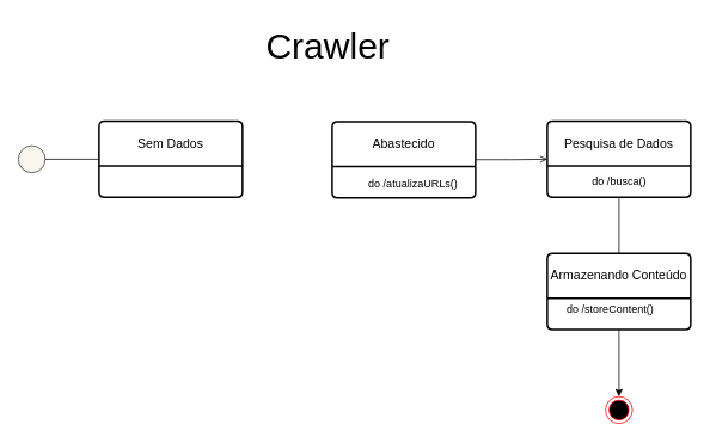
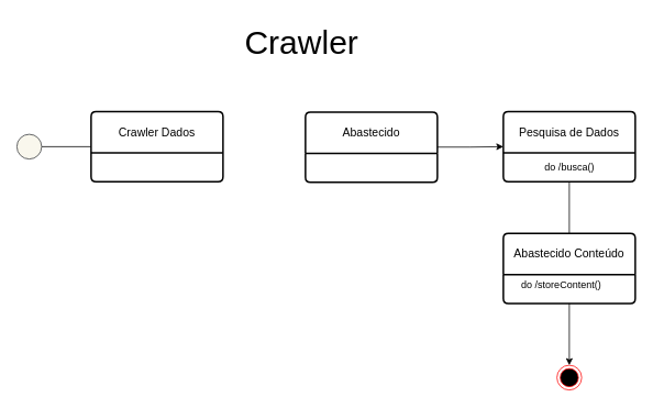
- <mxCell id="13" value="Sem Dados" style="swimlane;childLayout=stackLayout;horizontal=1;startSize=50;horizontalStack=0;rounded=1;fontSize=14;fontStyle=0;strokeWidth=2;resizeParent=0;resizeLast=1;shadow=0;dashed=0;align=center;arcSize=4;whiteSpace=wrap;html=1;" parent="1" vertex="1"><mxGeometry x="110" y="134.5" width="160" height="85" as="geometry" /></mxCell>
+ <mxCell id="13" value="Crawler Dados" style="swimlane;childLayout=stackLayout;horizontal=1;startSize=50;horizontalStack=0;rounded=1;fontSize=14;fontStyle=0;strokeWidth=2;resizeParent=0;resizeLast=1;shadow=0;dashed=0;align=center;arcSize=4;whiteSpace=wrap;html=1;" parent="1" vertex="1"><mxGeometry x="110" y="134.5" width="160" height="85" as="geometry" /></mxCell>
- <mxCell id="2" style="edgeStyle=orthogonalEdgeStyle;rounded=0;orthogonalLoop=1;jettySize=auto;html=1;entryX=0;entryY=0.5;entryDx=0;entryDy=0;endArrow=open;" parent="1" source="3" target="11" edge="1"><mxGeometry relative="1" as="geometry" /></mxCell>
+ <mxCell id="2" style="edgeStyle=orthogonalEdgeStyle;rounded=0;orthogonalLoop=1;jettySize=auto;html=1;entryX=0;entryY=0.5;entryDx=0;entryDy=0;" parent="1" source="3" target="11" edge="1"><mxGeometry relative="1" as="geometry" /></mxCell>
- <mxCell id="14" value="do /atualizaURLs()" style="text;html=1;align=center;verticalAlign=middle;resizable=0;points=[];autosize=1;strokeColor=none;fillColor=none;" parent="1" vertex="1"><mxGeometry x="400" y="190" width="120" height="30" as="geometry" /></mxCell>
- <mxCell id="9" value="Armazenando Conteúdo" style="swimlane;childLayout=stackLayout;horizontal=1;startSize=50;horizontalStack=0;rounded=1;fontSize=14;fontStyle=0;strokeWidth=2;resizeParent=0;resizeLast=1;shadow=0;dashed=0;align=center;arcSize=4;whiteSpace=wrap;html=1;" parent="1" vertex="1"><mxGeometry x="610" y="282" width="160" height="85" as="geometry" /></mxCell>
+ <mxCell id="9" value="Abastecido Conteúdo" style="swimlane;childLayout=stackLayout;horizontal=1;startSize=50;horizontalStack=0;rounded=1;fontSize=14;fontStyle=0;strokeWidth=2;resizeParent=0;resizeLast=1;shadow=0;dashed=0;align=center;arcSize=4;whiteSpace=wrap;html=1;" parent="1" vertex="1"><mxGeometry x="610" y="282" width="160" height="85" as="geometry" /></mxCell>
